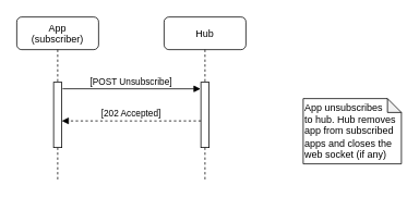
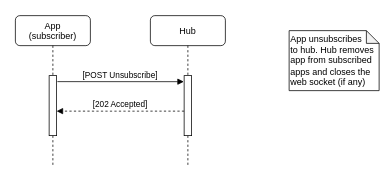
- <mxCell id="8" value="App unsubscribes &lt;br&gt;to hub. Hub removes app from subscribed apps and closes the web socket (if any)" parent="1" vertex="1" style="shape=note;whiteSpace=wrap;html=1;backgroundOutline=1;darkOpacity=0.05;rounded=1;align=left;size=17;"><mxGeometry as="geometry" height="80" width="120" y="120" x="370" /></mxCell>
+ <mxCell id="8" value="App unsubscribes &lt;br&gt;to hub. Hub removes app from subscribed apps and closes the web socket (if any)" parent="1" vertex="1" style="shape=note;whiteSpace=wrap;html=1;backgroundOutline=1;darkOpacity=0.05;rounded=1;align=left;size=17;"><mxGeometry x="385" y="40" as="geometry" height="80" width="120" /></mxCell>
